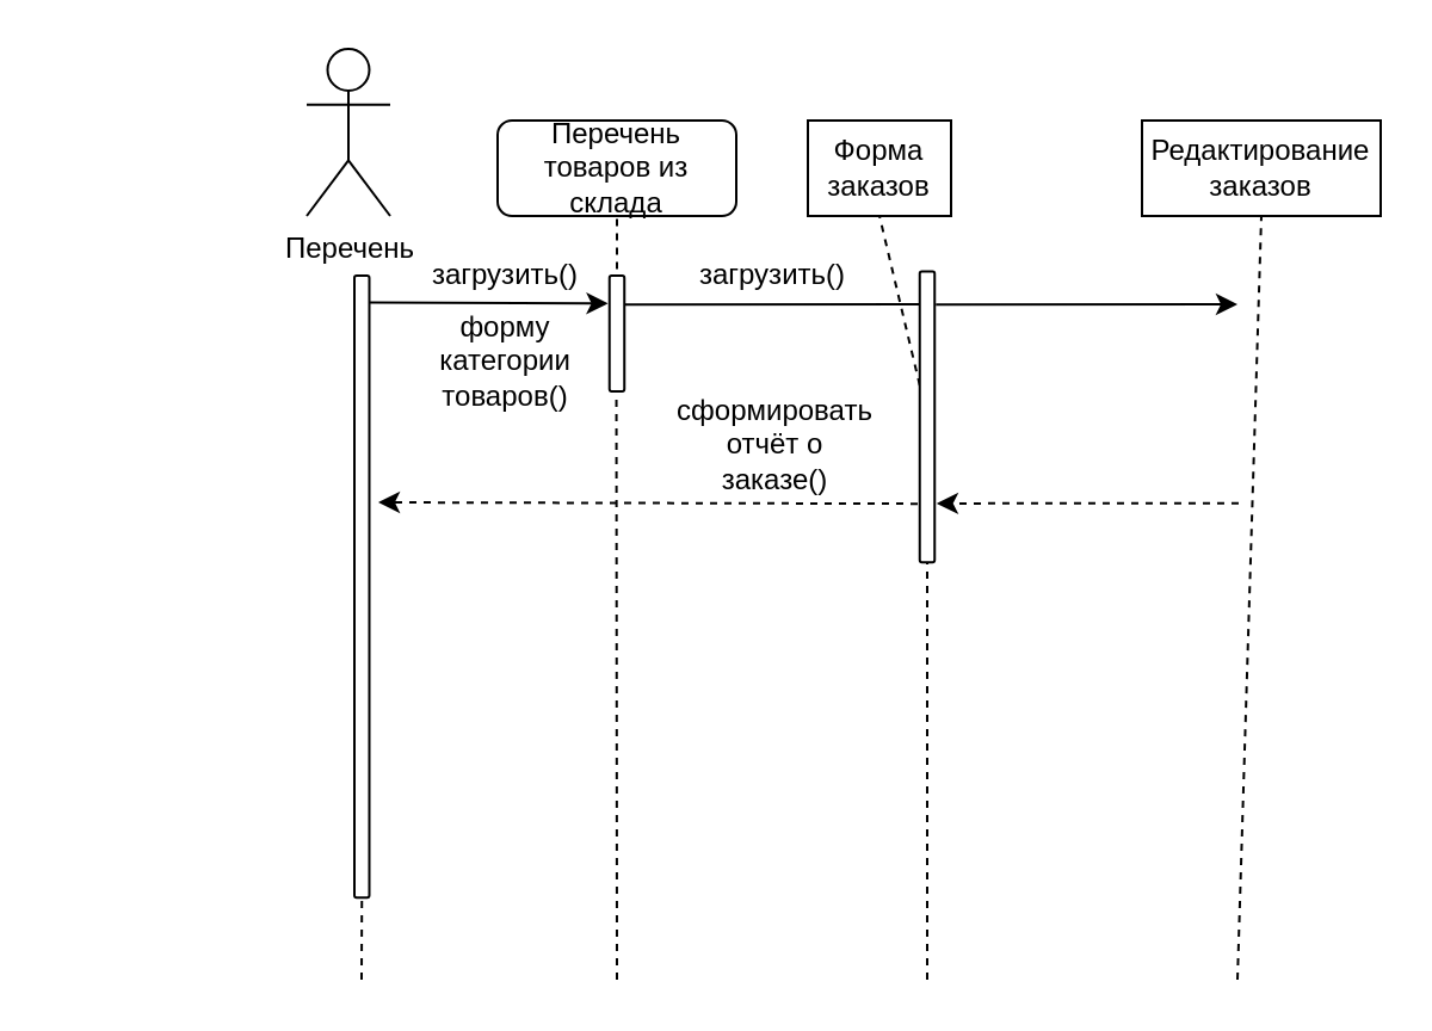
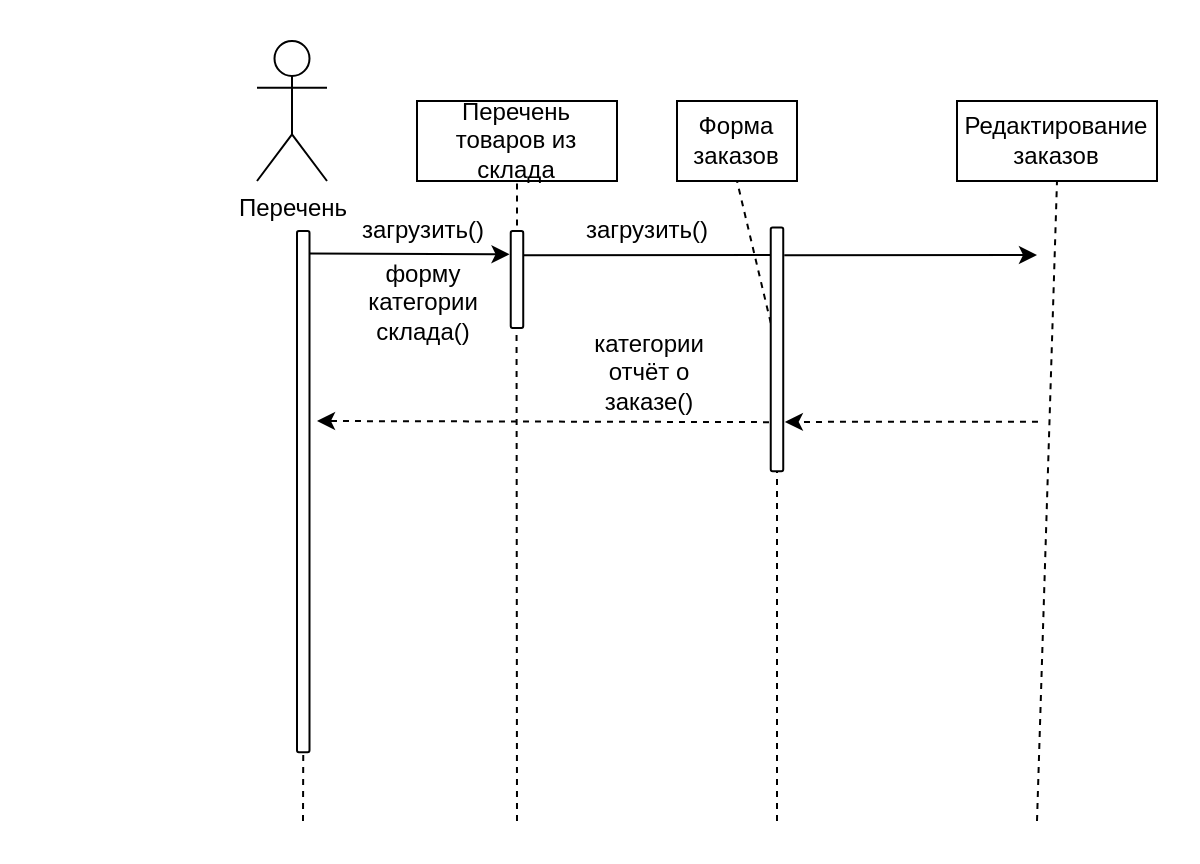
- <mxCell id="3" value="Перечень товаров из склада" style="whiteSpace=wrap;html=1;rounded=1;" parent="1" vertex="1"><mxGeometry x="208" y="50" width="100" height="40" as="geometry" /></mxCell>
+ <mxCell id="3" value="Перечень товаров из склада" style="rounded=0;whiteSpace=wrap;html=1;" parent="1" vertex="1"><mxGeometry x="208" y="50" width="100" height="40" as="geometry" /></mxCell>
- <mxCell id="18" value="форму категории товаров()" style="text;html=1;strokeColor=none;fillColor=none;align=center;verticalAlign=middle;whiteSpace=wrap;rounded=0;" vertex="1" parent="1"><mxGeometry x="169.32" y="136.1" width="85" height="30" as="geometry" /></mxCell>
+ <mxCell id="18" value="форму категории склада()" style="text;html=1;strokeColor=none;fillColor=none;align=center;verticalAlign=middle;whiteSpace=wrap;rounded=0;" vertex="1" parent="1"><mxGeometry x="169.32" y="136.1" width="85" height="30" as="geometry" /></mxCell>
- <mxCell id="20" value="сформировать отчёт о заказе()" style="text;html=1;strokeColor=none;fillColor=none;align=center;verticalAlign=middle;whiteSpace=wrap;rounded=0;" vertex="1" parent="1"><mxGeometry x="282.22" y="171.01" width="85" height="30" as="geometry" /></mxCell>
+ <mxCell id="20" value="категории отчёт о заказе()" style="text;html=1;strokeColor=none;fillColor=none;align=center;verticalAlign=middle;whiteSpace=wrap;rounded=0;" vertex="1" parent="1"><mxGeometry x="282.22" y="171.01" width="85" height="30" as="geometry" /></mxCell>
